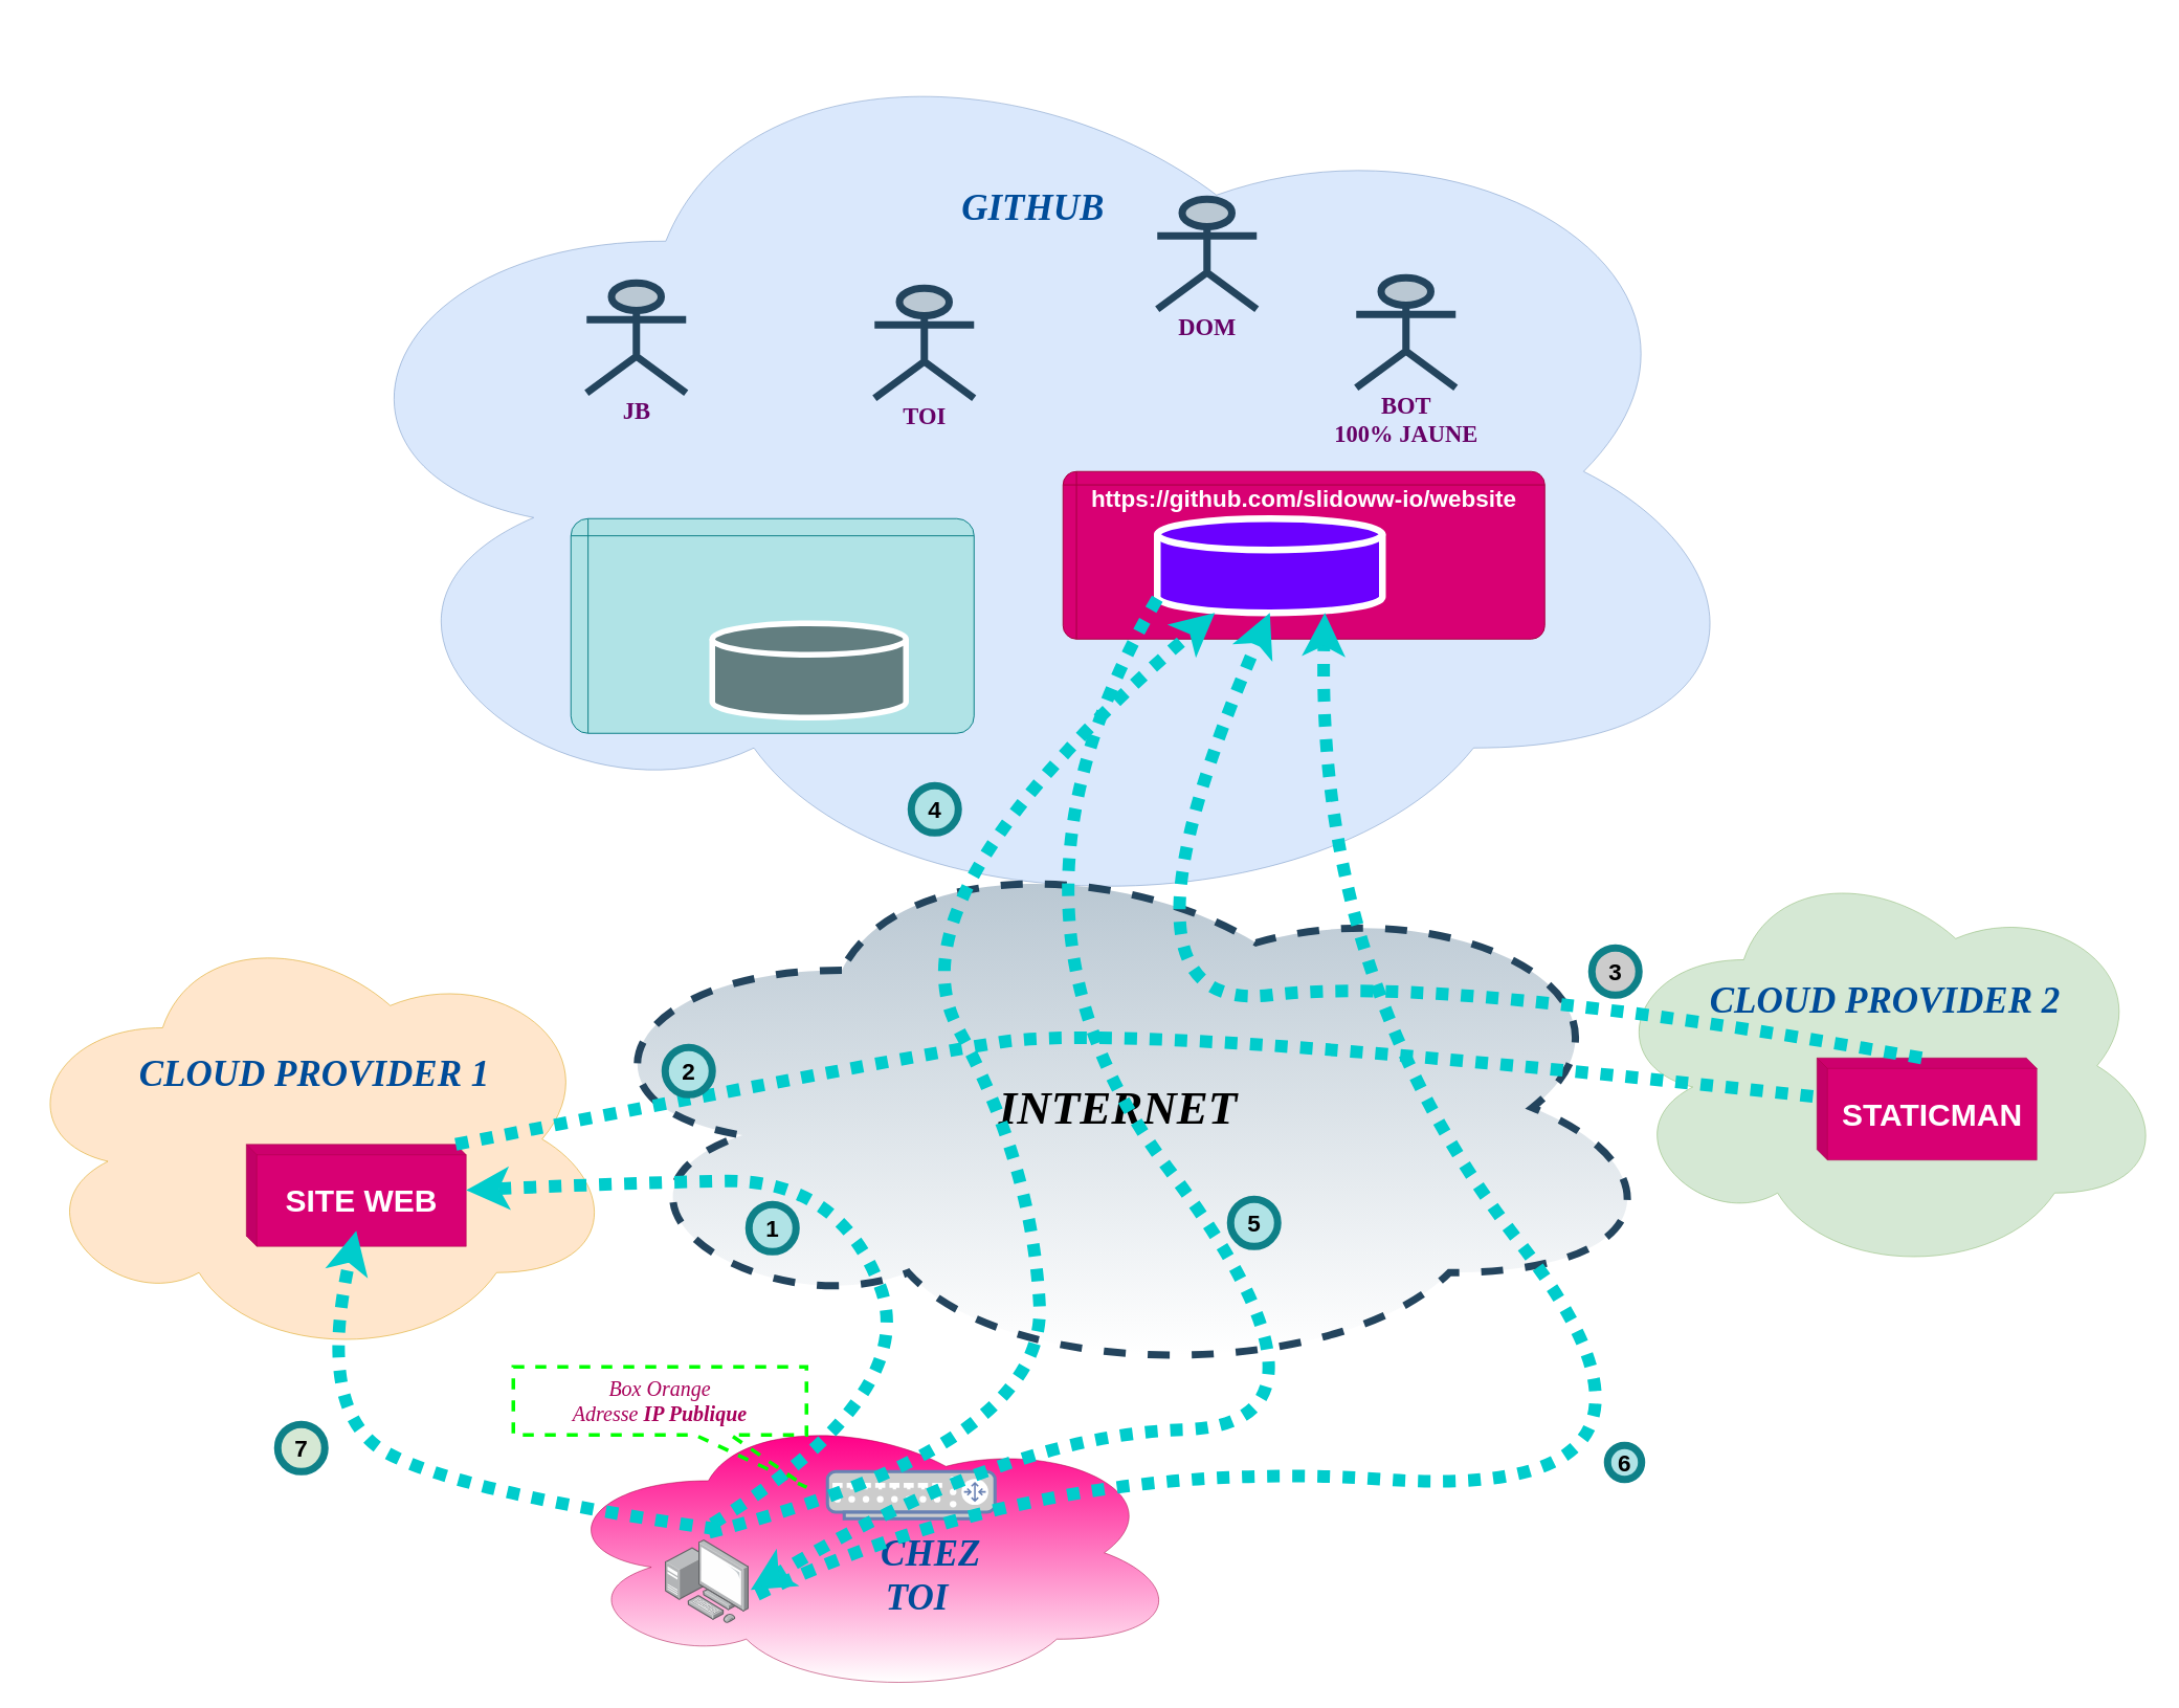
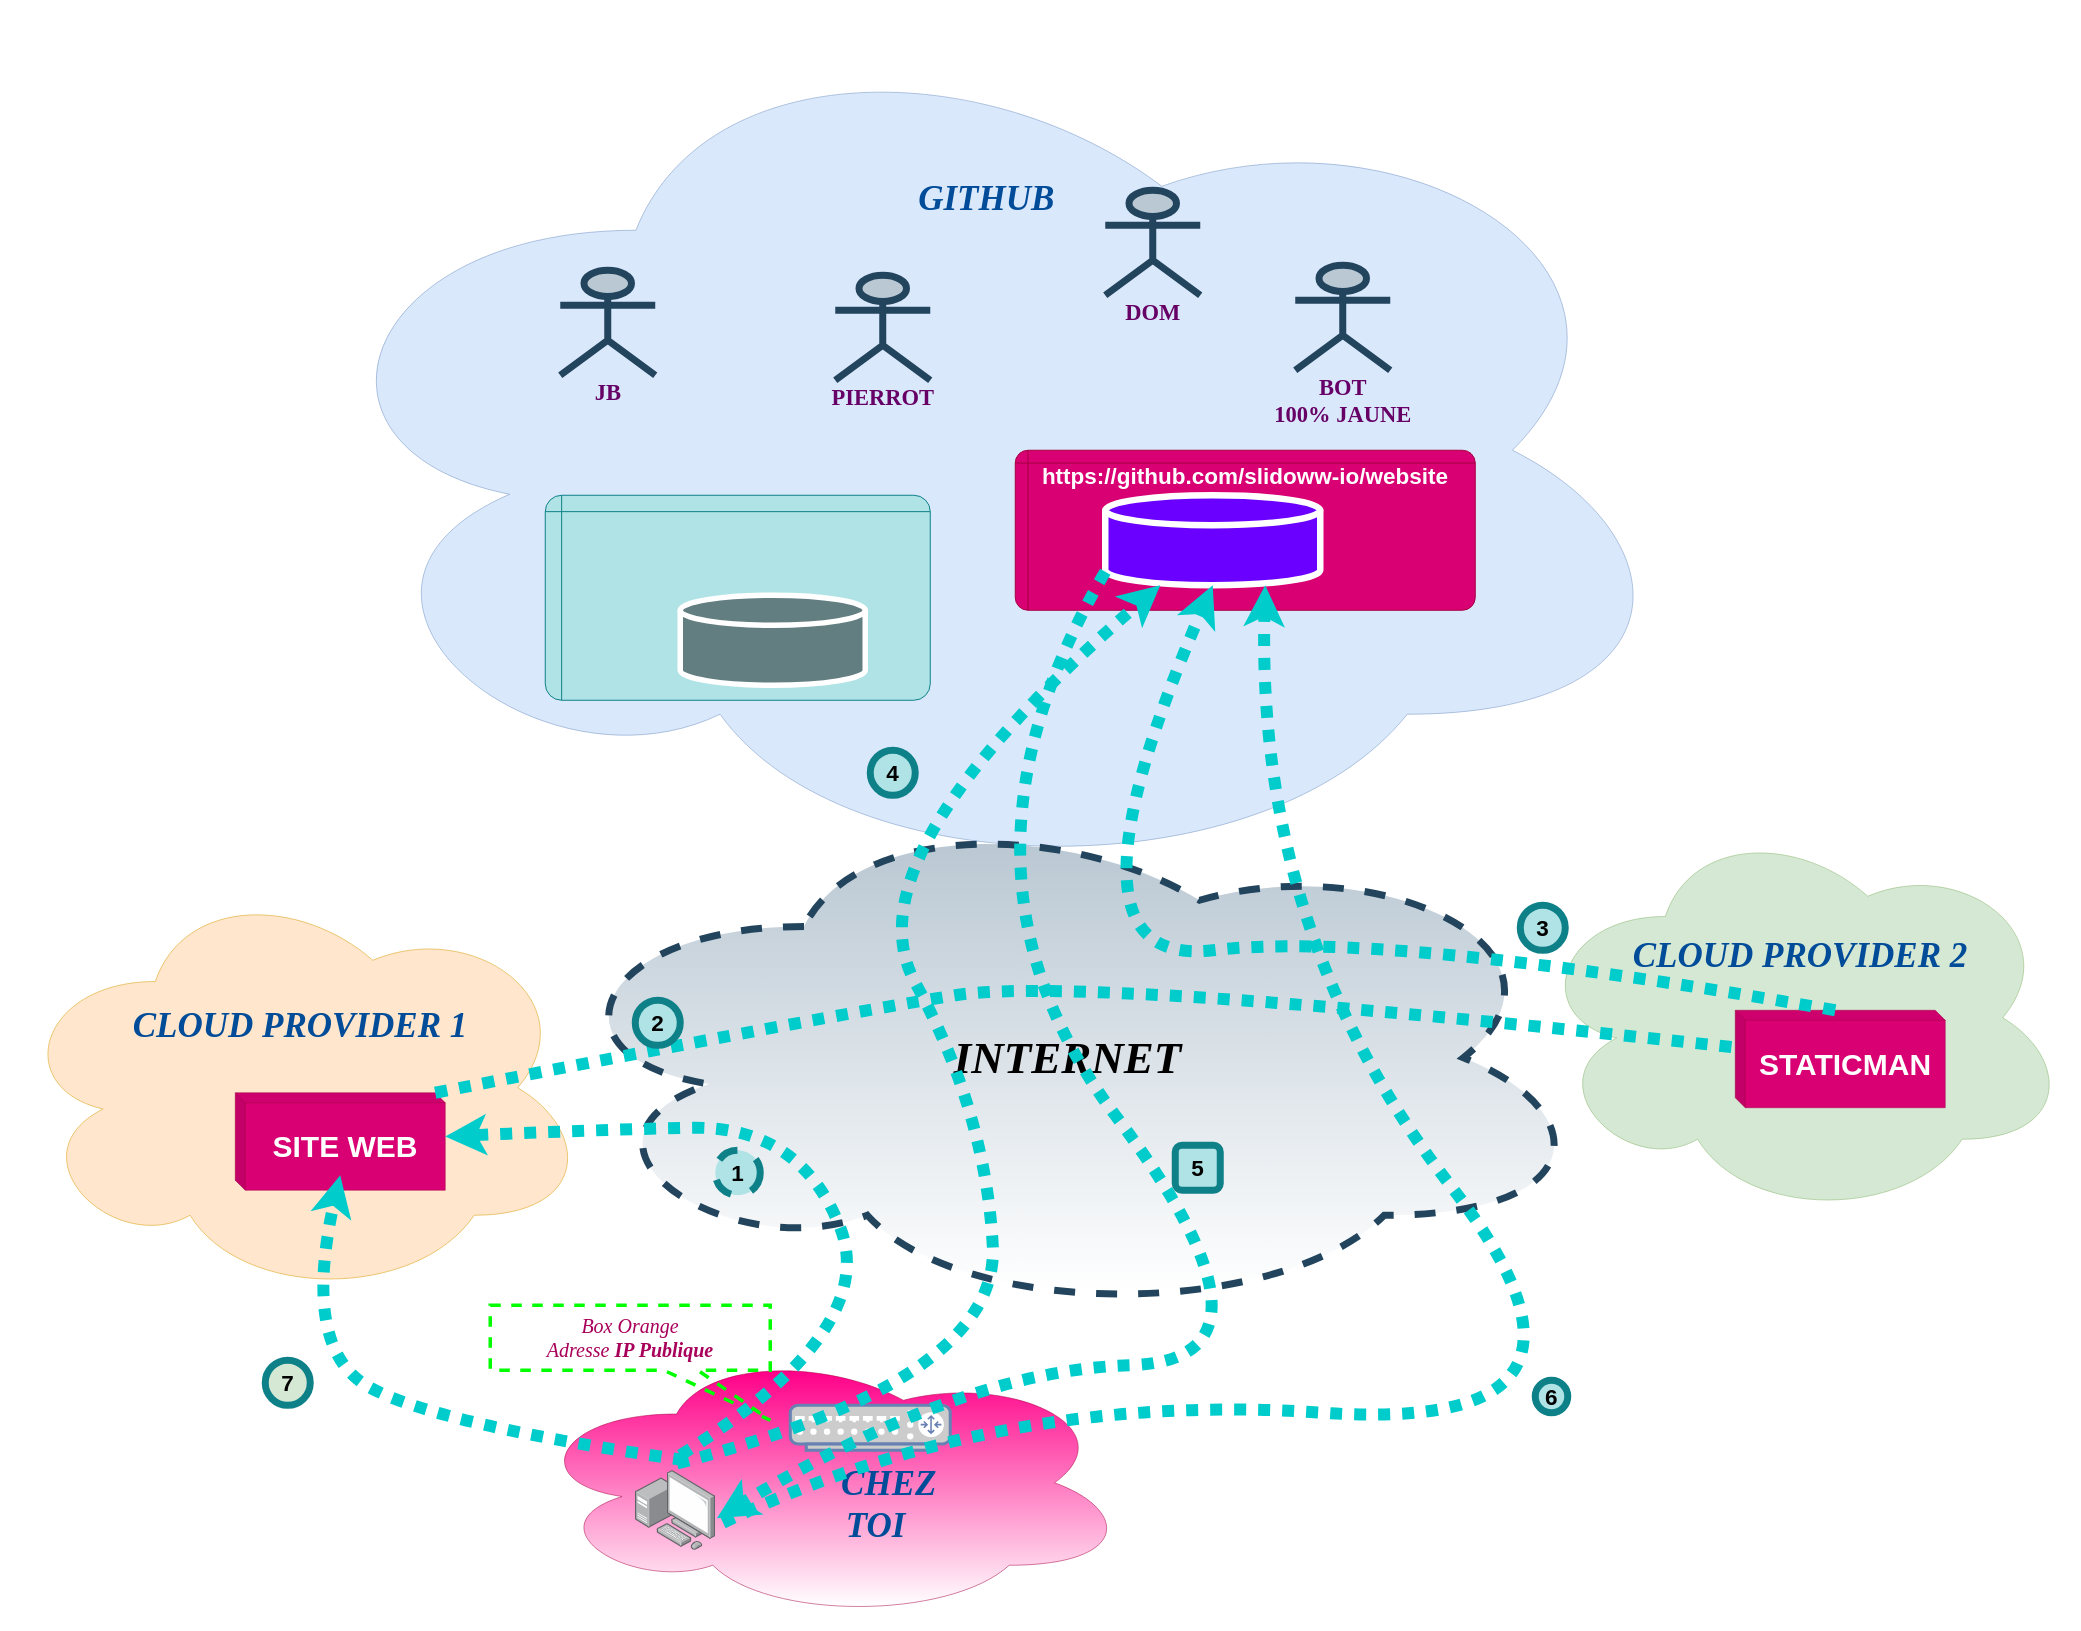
- <mxCell id="24" value="TOI" style="shape=umlActor;verticalLabelPosition=bottom;verticalAlign=top;html=1;outlineConnect=0;fontFamily=Verdana;fontSize=45;strokeColor=#23445d;strokeWidth=14;fillColor=#bac8d3;fontStyle=1;fontColor=#660066;" vertex="1" parent="1"><mxGeometry x="1670" y="550" width="190" height="210" as="geometry" /></mxCell>
+ <mxCell id="24" value="PIERROT" style="shape=umlActor;verticalLabelPosition=bottom;verticalAlign=top;html=1;outlineConnect=0;fontFamily=Verdana;fontSize=45;strokeColor=#23445d;strokeWidth=14;fillColor=#bac8d3;fontStyle=1;fontColor=#660066;" vertex="1" parent="1"><mxGeometry x="1670" y="550" width="190" height="210" as="geometry" /></mxCell>
- <mxCell id="27" value="3" style="ellipse;whiteSpace=wrap;html=1;fontFamily=Helvetica;fontSize=45;strokeColor=#0e8088;strokeWidth=14;fillColor=#cccccc;fontStyle=1;" vertex="1" parent="1"><mxGeometry x="3040" y="1810" width="90" height="90" as="geometry" /></mxCell>
+ <mxCell id="27" value="3" style="ellipse;whiteSpace=wrap;html=1;fontFamily=Helvetica;fontSize=45;strokeColor=#0e8088;strokeWidth=14;fillColor=#b0e3e6;fontStyle=1" vertex="1" parent="1"><mxGeometry x="3040" y="1810" width="90" height="90" as="geometry" /></mxCell>
- <mxCell id="29" value="5" style="ellipse;whiteSpace=wrap;html=1;fontFamily=Helvetica;fontSize=45;strokeColor=#0e8088;strokeWidth=14;fillColor=#b0e3e6;fontStyle=1" vertex="1" parent="1"><mxGeometry x="2350" y="2290" width="90" height="90" as="geometry" /></mxCell>
+ <mxCell id="29" value="5" style="whiteSpace=wrap;html=1;fontFamily=Helvetica;fontSize=45;strokeColor=#0e8088;strokeWidth=14;fillColor=#b0e3e6;fontStyle=1;rounded=1;" vertex="1" parent="1"><mxGeometry x="2350" y="2290" width="90" height="90" as="geometry" /></mxCell>
- <mxCell id="25" value="1" style="ellipse;whiteSpace=wrap;html=1;fontFamily=Helvetica;fontSize=45;strokeColor=#0e8088;strokeWidth=14;fillColor=#b0e3e6;fontStyle=1" vertex="1" parent="1"><mxGeometry x="1430" y="2300" width="90" height="90" as="geometry" /></mxCell>
+ <mxCell id="25" value="1" style="ellipse;whiteSpace=wrap;html=1;fontFamily=Helvetica;fontSize=45;strokeColor=#0e8088;strokeWidth=14;fillColor=#b0e3e6;fontStyle=1;dashed=1;" vertex="1" parent="1"><mxGeometry x="1430" y="2300" width="90" height="90" as="geometry" /></mxCell>
